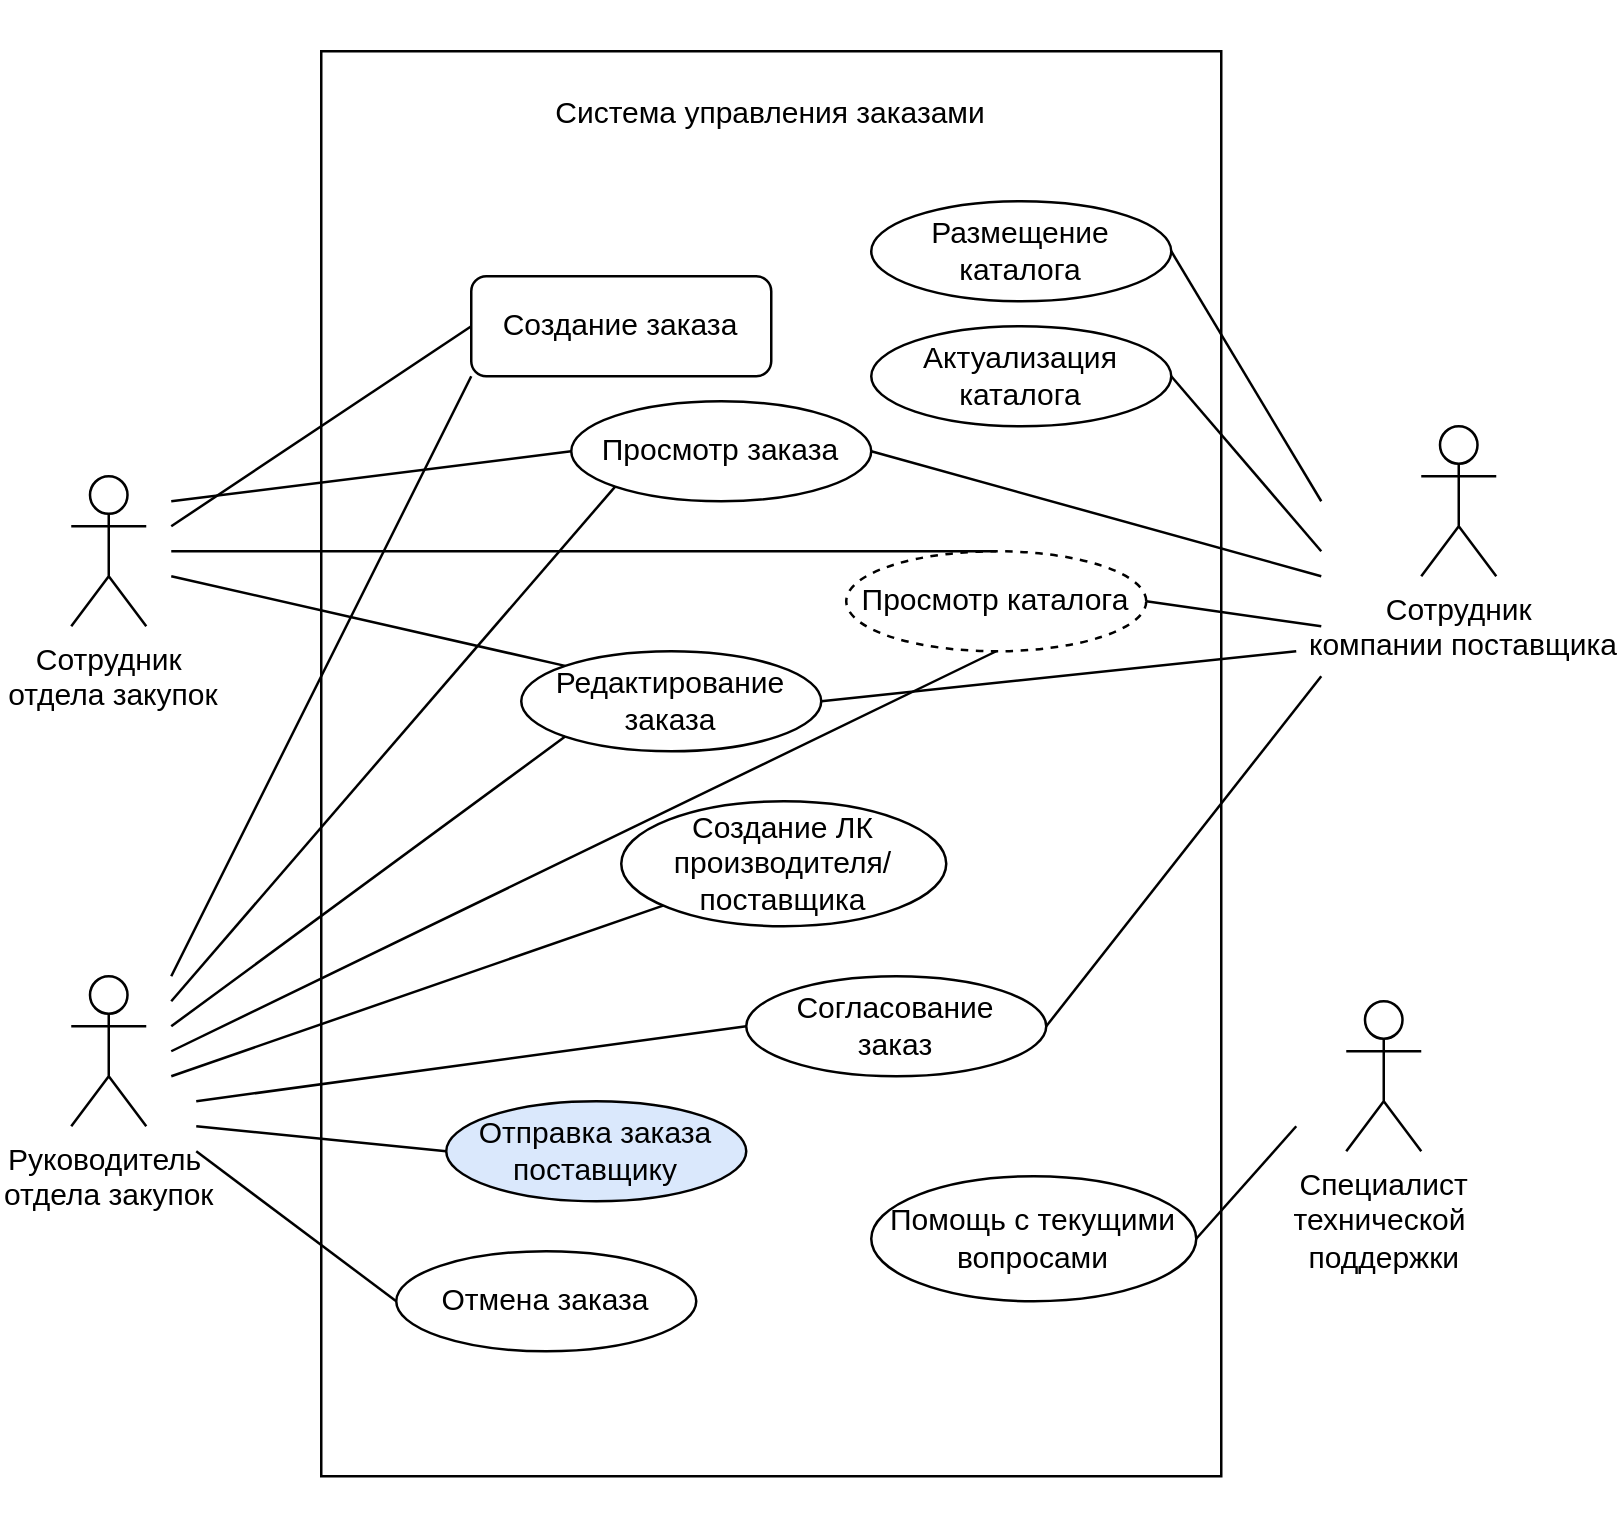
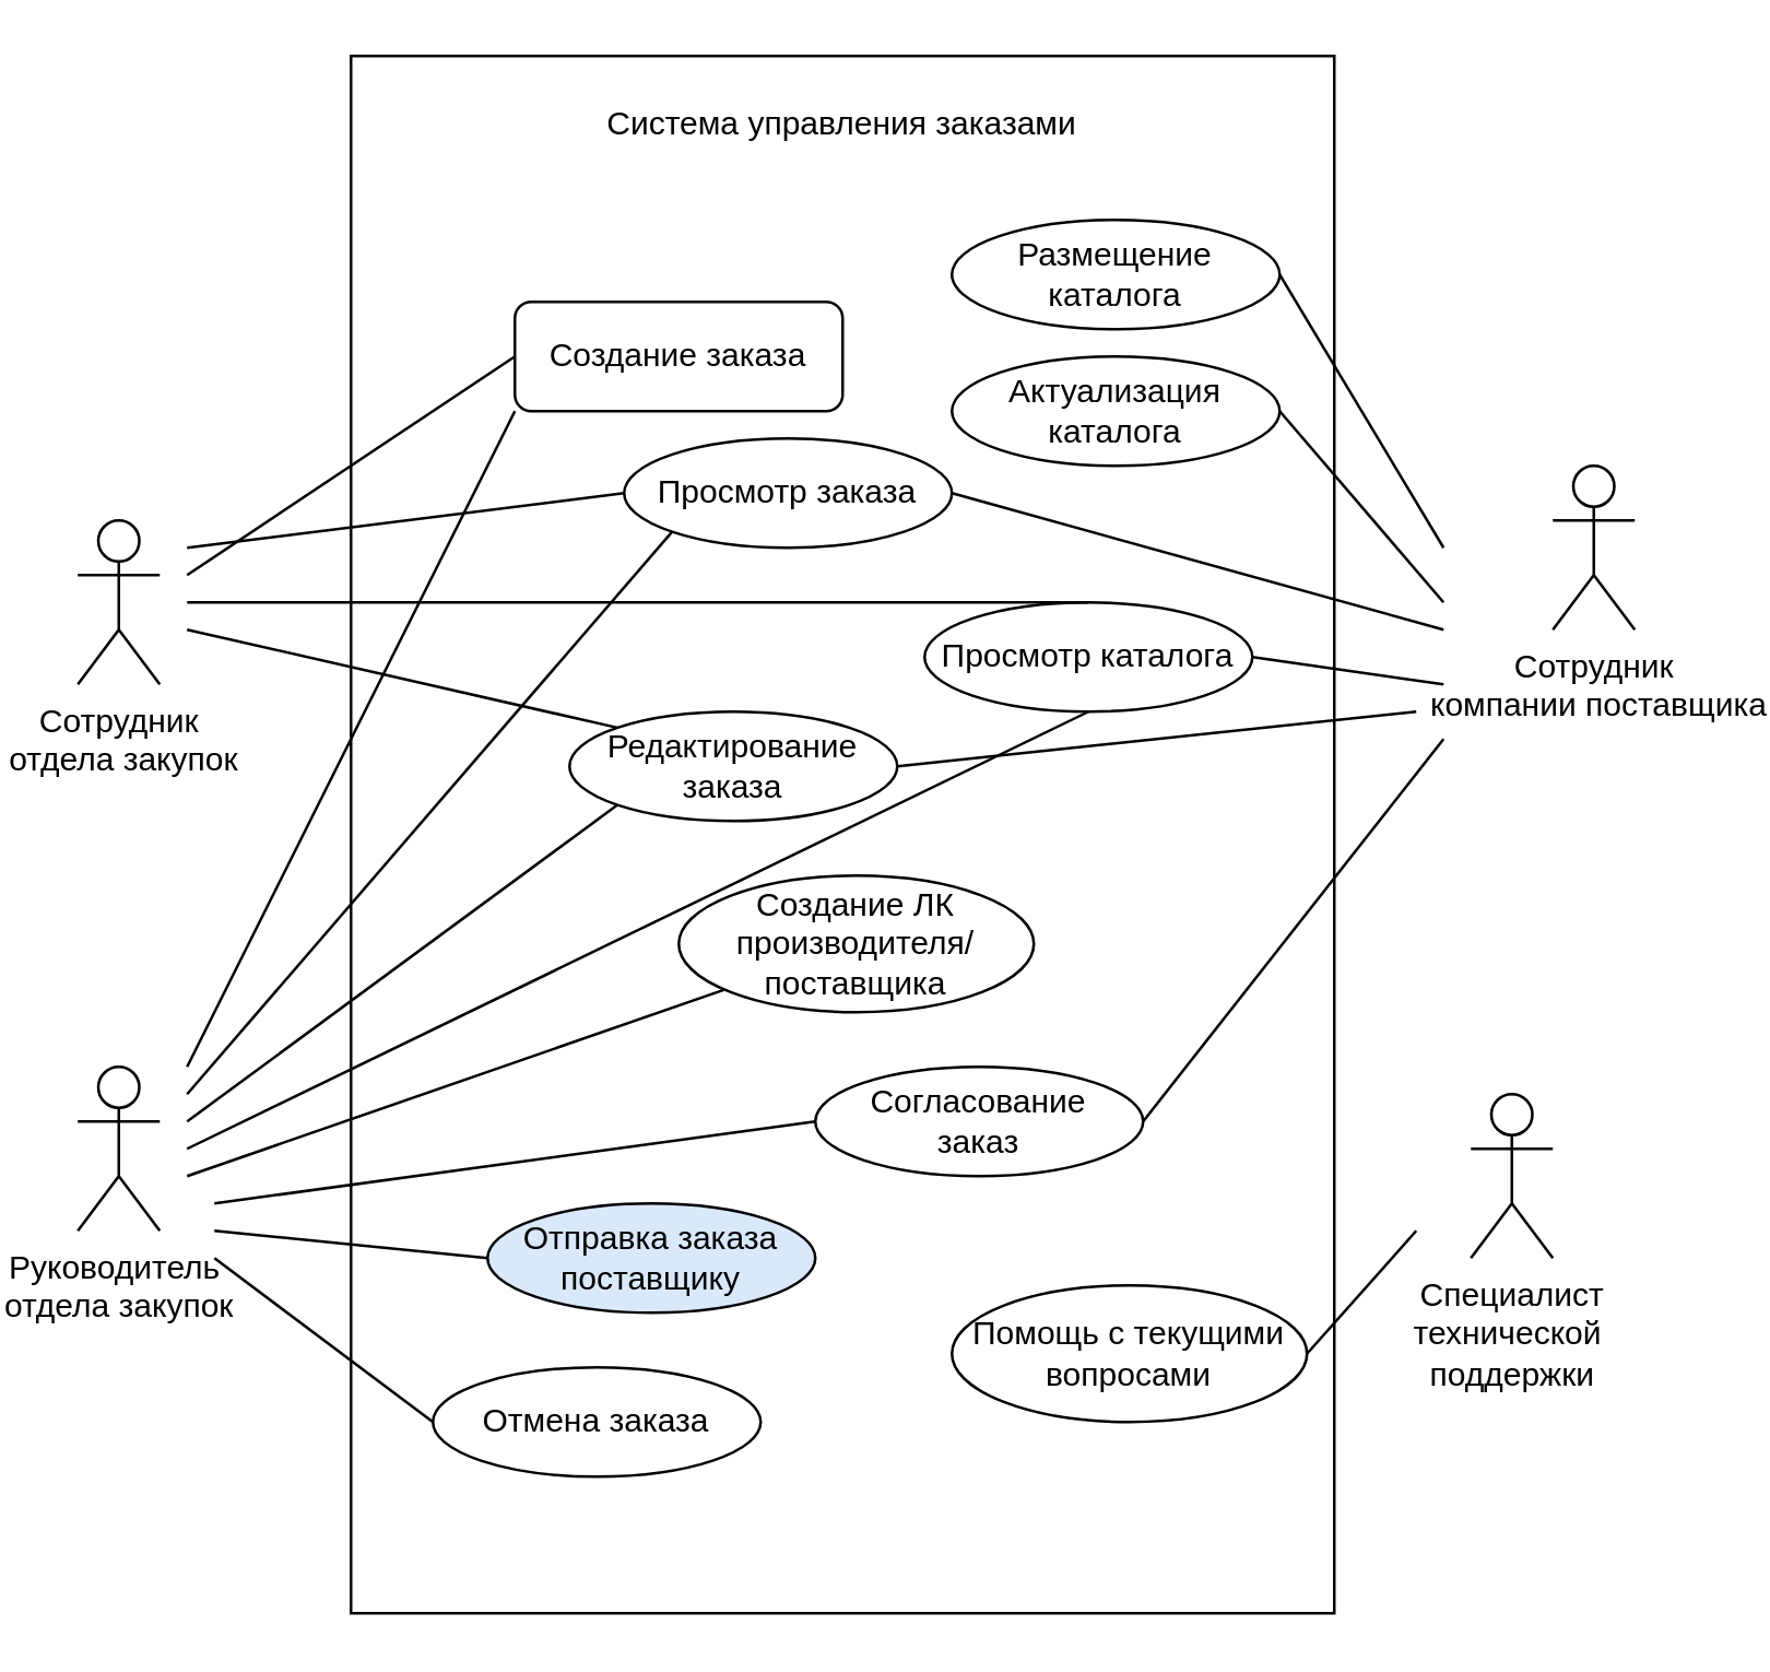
- <mxCell id="9" value="Просмотр каталога" style="ellipse;whiteSpace=wrap;html=1;dashed=1;" vertex="1" parent="1"><mxGeometry x="330" y="220" width="120" height="40" as="geometry" /></mxCell>
+ <mxCell id="9" value="Просмотр каталога" style="ellipse;whiteSpace=wrap;html=1;" vertex="1" parent="1"><mxGeometry x="330" y="220" width="120" height="40" as="geometry" /></mxCell>
